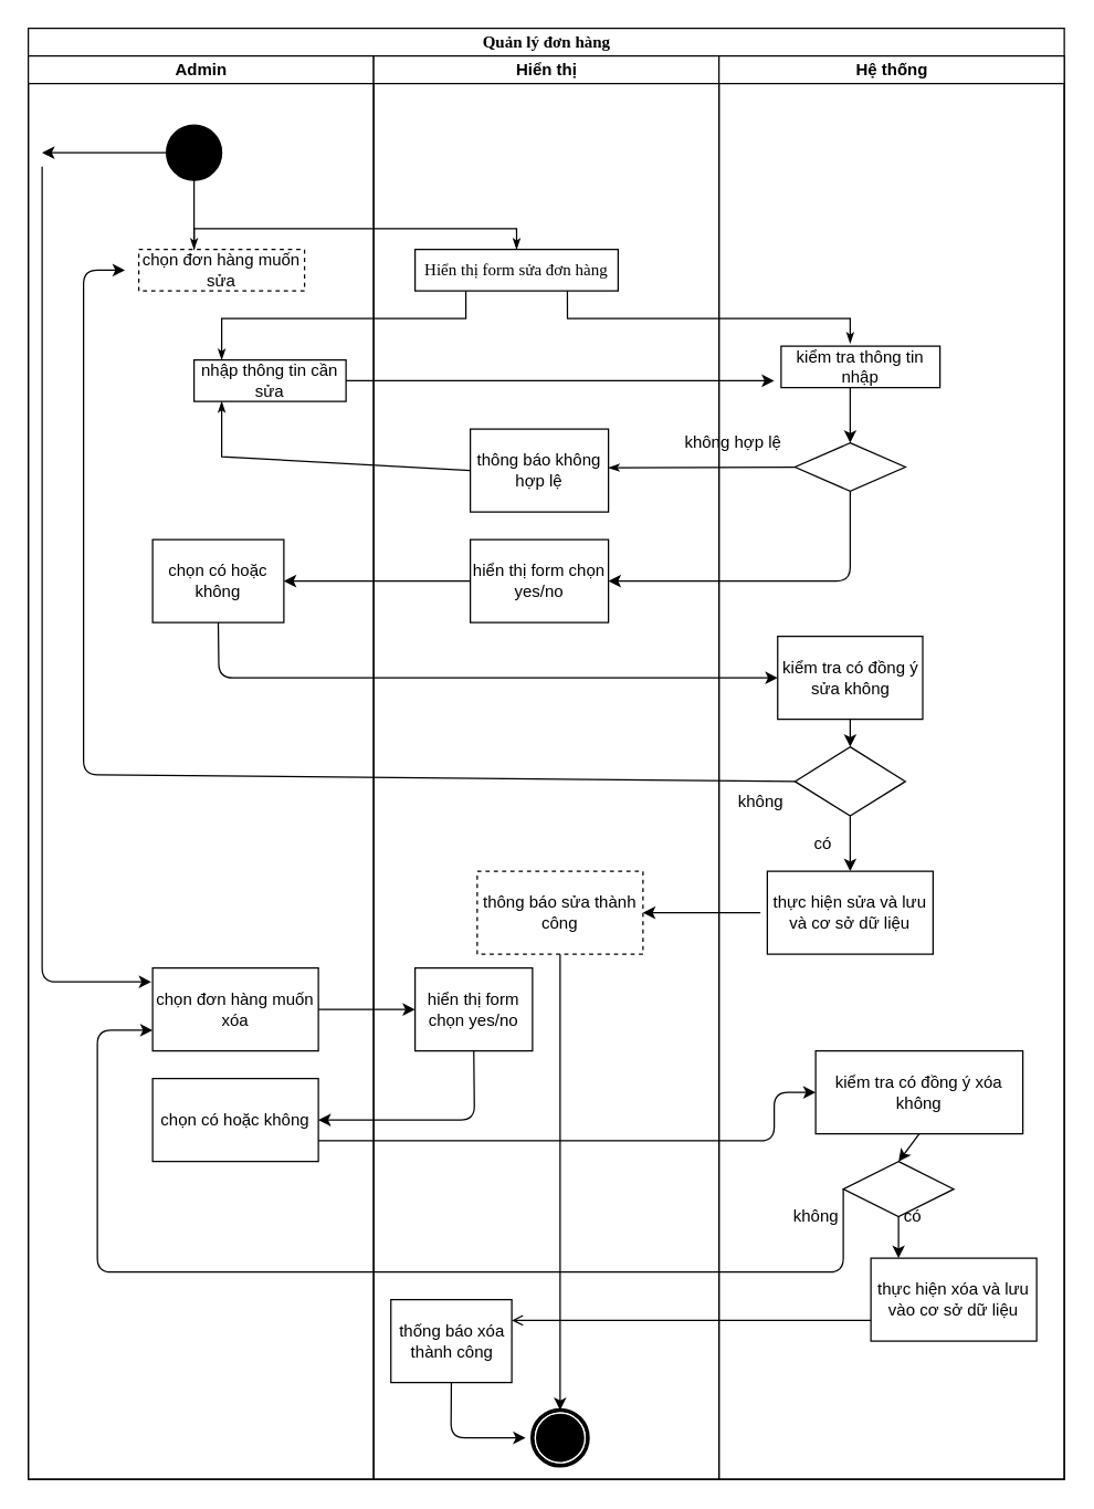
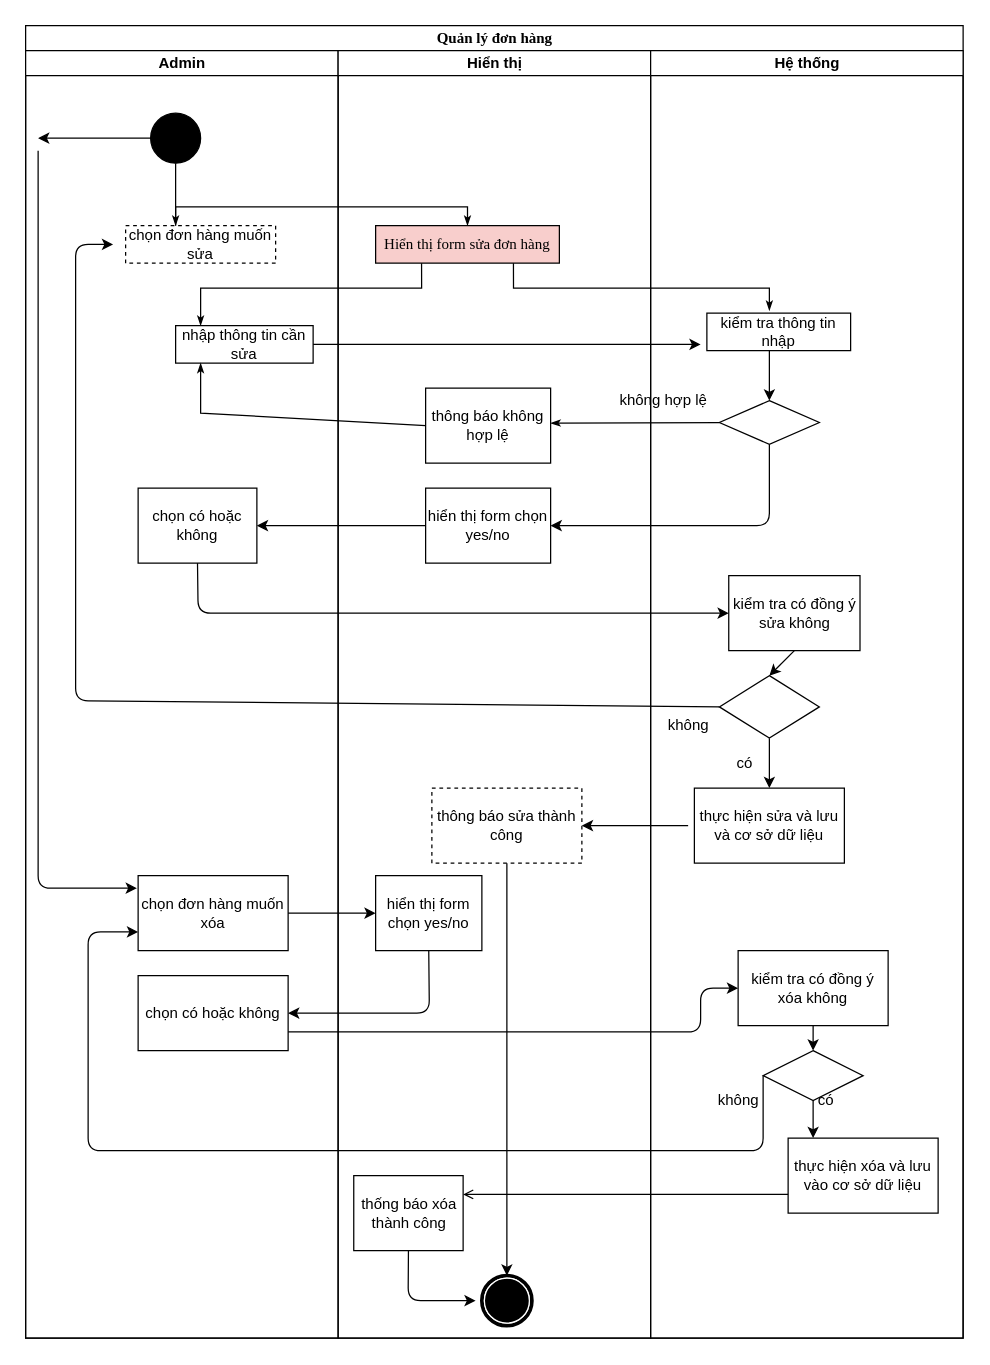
- <mxCell id="20" value="Hiển thị form sửa đơn hàng" style="whiteSpace=wrap;html=1;rounded=0;shadow=0;comic=0;labelBackgroundColor=none;strokeWidth=1;fontFamily=Verdana;fontSize=12;align=center;rotation=0;" parent="17" vertex="1"><mxGeometry x="30" y="140" width="147" height="30" as="geometry" /></mxCell>
+ <mxCell id="20" value="Hiển thị form sửa đơn hàng" style="whiteSpace=wrap;html=1;rounded=0;shadow=0;comic=0;labelBackgroundColor=none;strokeWidth=1;fontFamily=Verdana;fontSize=12;align=center;rotation=0;fillColor=#f8cecc;" parent="17" vertex="1"><mxGeometry x="30" y="140" width="147" height="30" as="geometry" /></mxCell>
- <mxCell id="34" value="kiểm tra có đồng ý sửa không" style="rounded=0;whiteSpace=wrap;html=1;" parent="26" vertex="1"><mxGeometry x="42.5" y="420" width="105" height="60" as="geometry" /></mxCell>
+ <mxCell id="34" value="kiểm tra có đồng ý sửa không" style="rounded=0;whiteSpace=wrap;html=1;" parent="26" vertex="1"><mxGeometry x="62.5" y="420" width="105" height="60" as="geometry" /></mxCell>
- <mxCell id="35" value="kiểm tra có đồng ý xóa không" style="rounded=0;whiteSpace=wrap;html=1;" parent="26" vertex="1"><mxGeometry x="70" y="720" width="150" height="60" as="geometry" /></mxCell>
+ <mxCell id="35" value="kiểm tra có đồng ý xóa không" style="rounded=0;whiteSpace=wrap;html=1;" parent="26" vertex="1"><mxGeometry x="70" y="720" width="120" height="60" as="geometry" /></mxCell>
